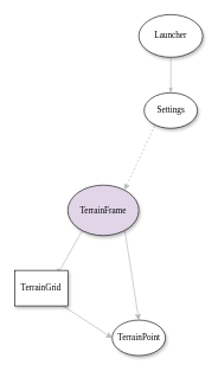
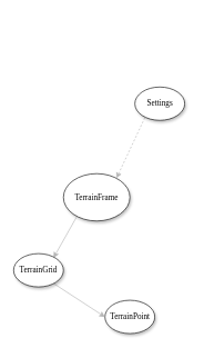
- <mxCell id="3" value="Launcher" style="ellipse;whiteSpace=wrap;html=1;rounded=0;shadow=1;comic=0;labelBackgroundColor=none;strokeWidth=1;fontFamily=Verdana;fontSize=12;align=center;" parent="1" vertex="1"><mxGeometry x="195" y="20" width="90" height="60" as="geometry" /></mxCell>
- <mxCell id="2" style="edgeStyle=none;rounded=1;html=1;labelBackgroundColor=none;startArrow=none;startFill=0;startSize=5;endArrow=classicThin;endFill=1;endSize=5;jettySize=auto;orthogonalLoop=1;strokeColor=#B3B3B3;strokeWidth=1;fontFamily=Verdana;fontSize=12" parent="1" source="3" target="5" edge="1"><mxGeometry relative="1" as="geometry" /></mxCell>
- <mxCell id="8" value="TerrainFrame" style="ellipse;whiteSpace=wrap;html=1;rounded=0;shadow=1;comic=0;labelBackgroundColor=none;strokeWidth=1;fontFamily=Verdana;fontSize=12;align=center;fillColor=#e1d5e7;" parent="1" vertex="1"><mxGeometry x="95" y="260" width="100" height="71" as="geometry" /></mxCell>
+ <mxCell id="8" value="TerrainFrame" style="ellipse;whiteSpace=wrap;html=1;rounded=0;shadow=1;comic=0;labelBackgroundColor=none;strokeWidth=1;fontFamily=Verdana;fontSize=12;align=center;" parent="1" vertex="1"><mxGeometry x="95" y="260" width="100" height="71" as="geometry" /></mxCell>
- <mxCell id="6" style="edgeStyle=none;rounded=1;orthogonalLoop=1;jettySize=auto;html=1;exitX=0.803;exitY=0.9;exitDx=0;exitDy=0;strokeColor=#B3B3B3;exitPerimeter=0;entryX=0.5;entryY=0;entryDx=0;entryDy=0;" parent="1" source="8" target="9" edge="1"><mxGeometry relative="1" as="geometry"><mxPoint x="200" y="388" as="targetPoint" /></mxGeometry></mxCell>
- <mxCell id="11" value="TerrainGrid" style="whiteSpace=wrap;html=1;shadow=1;comic=0;labelBackgroundColor=none;strokeWidth=1;fontFamily=Verdana;fontSize=12;align=center;rounded=0;" parent="1" vertex="1"><mxGeometry x="20" y="380" width="75" height="50" as="geometry" /></mxCell>
+ <mxCell id="11" value="TerrainGrid" style="ellipse;whiteSpace=wrap;html=1;rounded=0;shadow=1;comic=0;labelBackgroundColor=none;strokeWidth=1;fontFamily=Verdana;fontSize=12;align=center;" parent="1" vertex="1"><mxGeometry x="20" y="380" width="75" height="50" as="geometry" /></mxCell>
